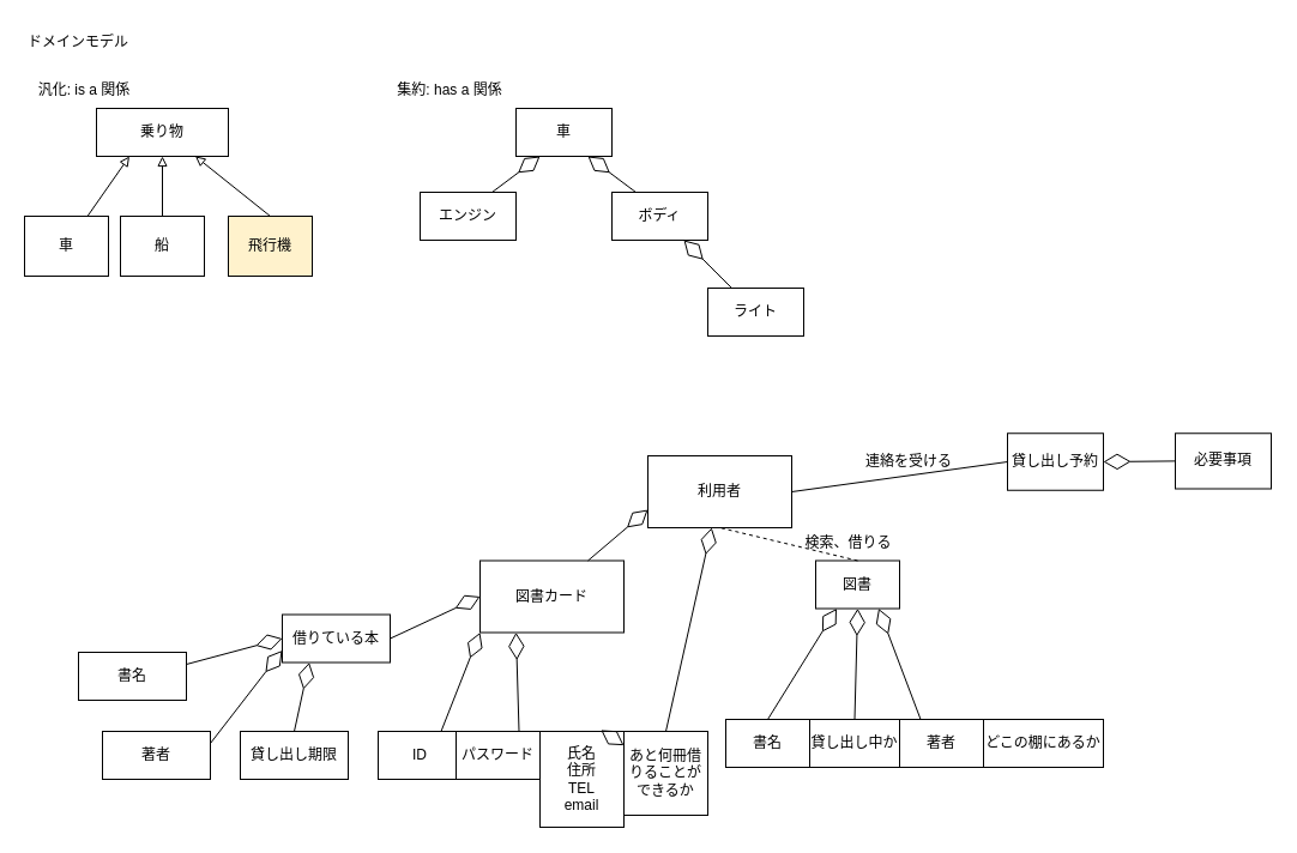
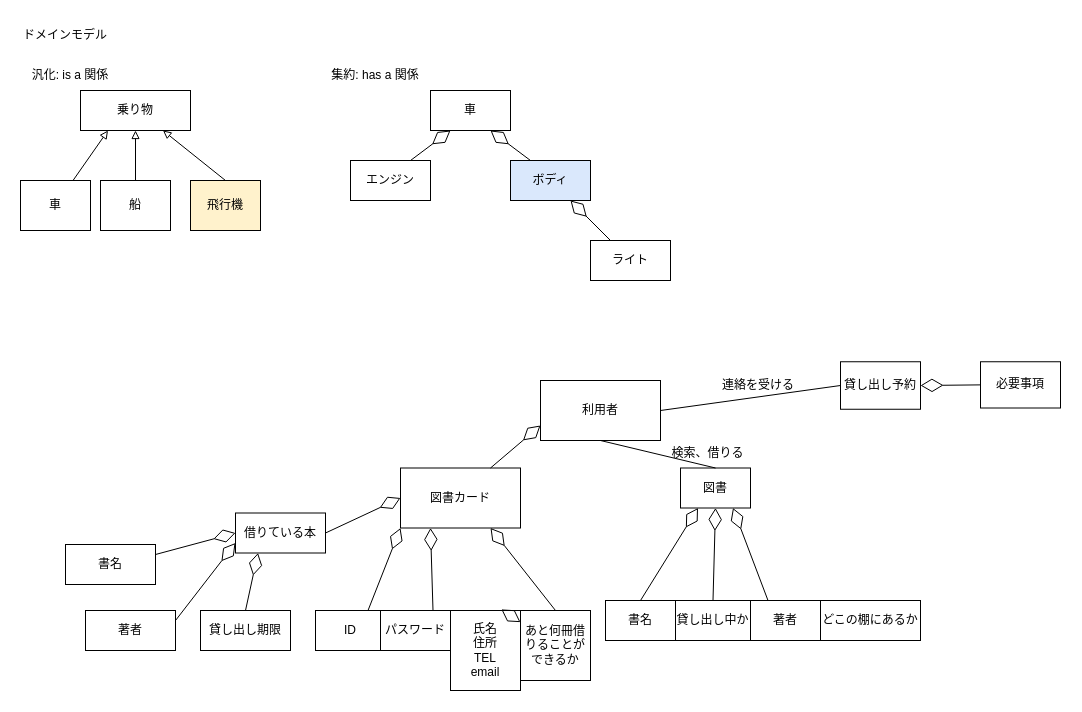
- <mxCell id="13" value="ボディ" style="rounded=0;whiteSpace=wrap;html=1;" parent="1" vertex="1"><mxGeometry x="510" y="160" width="80" height="40" as="geometry" /></mxCell>
+ <mxCell id="13" value="ボディ" style="rounded=0;whiteSpace=wrap;html=1;fillColor=#dae8fc;" parent="1" vertex="1"><mxGeometry x="510" y="160" width="80" height="40" as="geometry" /></mxCell>
- <mxCell id="30" value="" style="endArrow=none;html=1;rounded=0;exitX=0.5;exitY=0;exitDx=0;exitDy=0;entryX=0.5;entryY=1;entryDx=0;entryDy=0;dashed=1;" parent="1" source="26" target="21" edge="1"><mxGeometry width="50" height="50" relative="1" as="geometry"><mxPoint x="660" y="552.5" as="sourcePoint" /><mxPoint x="665" y="512.5" as="targetPoint" /></mxGeometry></mxCell>
+ <mxCell id="30" value="" style="endArrow=none;html=1;rounded=0;exitX=0.5;exitY=0;exitDx=0;exitDy=0;entryX=0.5;entryY=1;entryDx=0;entryDy=0;" parent="1" source="26" target="21" edge="1"><mxGeometry width="50" height="50" relative="1" as="geometry"><mxPoint x="660" y="552.5" as="sourcePoint" /><mxPoint x="665" y="512.5" as="targetPoint" /></mxGeometry></mxCell>
- <mxCell id="49" value="" style="endArrow=diamondThin;html=1;rounded=0;endSize=20;endFill=0;exitX=0.5;exitY=0;exitDx=0;exitDy=0;" parent="1" source="48" target="21" edge="1"><mxGeometry width="50" height="50" relative="1" as="geometry"><mxPoint x="512" y="587" as="sourcePoint" /><mxPoint x="495" y="530" as="targetPoint" /></mxGeometry></mxCell>
+ <mxCell id="49" value="" style="endArrow=diamondThin;html=1;rounded=0;endSize=20;endFill=0;exitX=0.5;exitY=0;exitDx=0;exitDy=0;entryX=0.75;entryY=1;entryDx=0;entryDy=0;" parent="1" source="48" target="20" edge="1"><mxGeometry width="50" height="50" relative="1" as="geometry"><mxPoint x="512" y="587" as="sourcePoint" /><mxPoint x="495" y="530" as="targetPoint" /></mxGeometry></mxCell>
